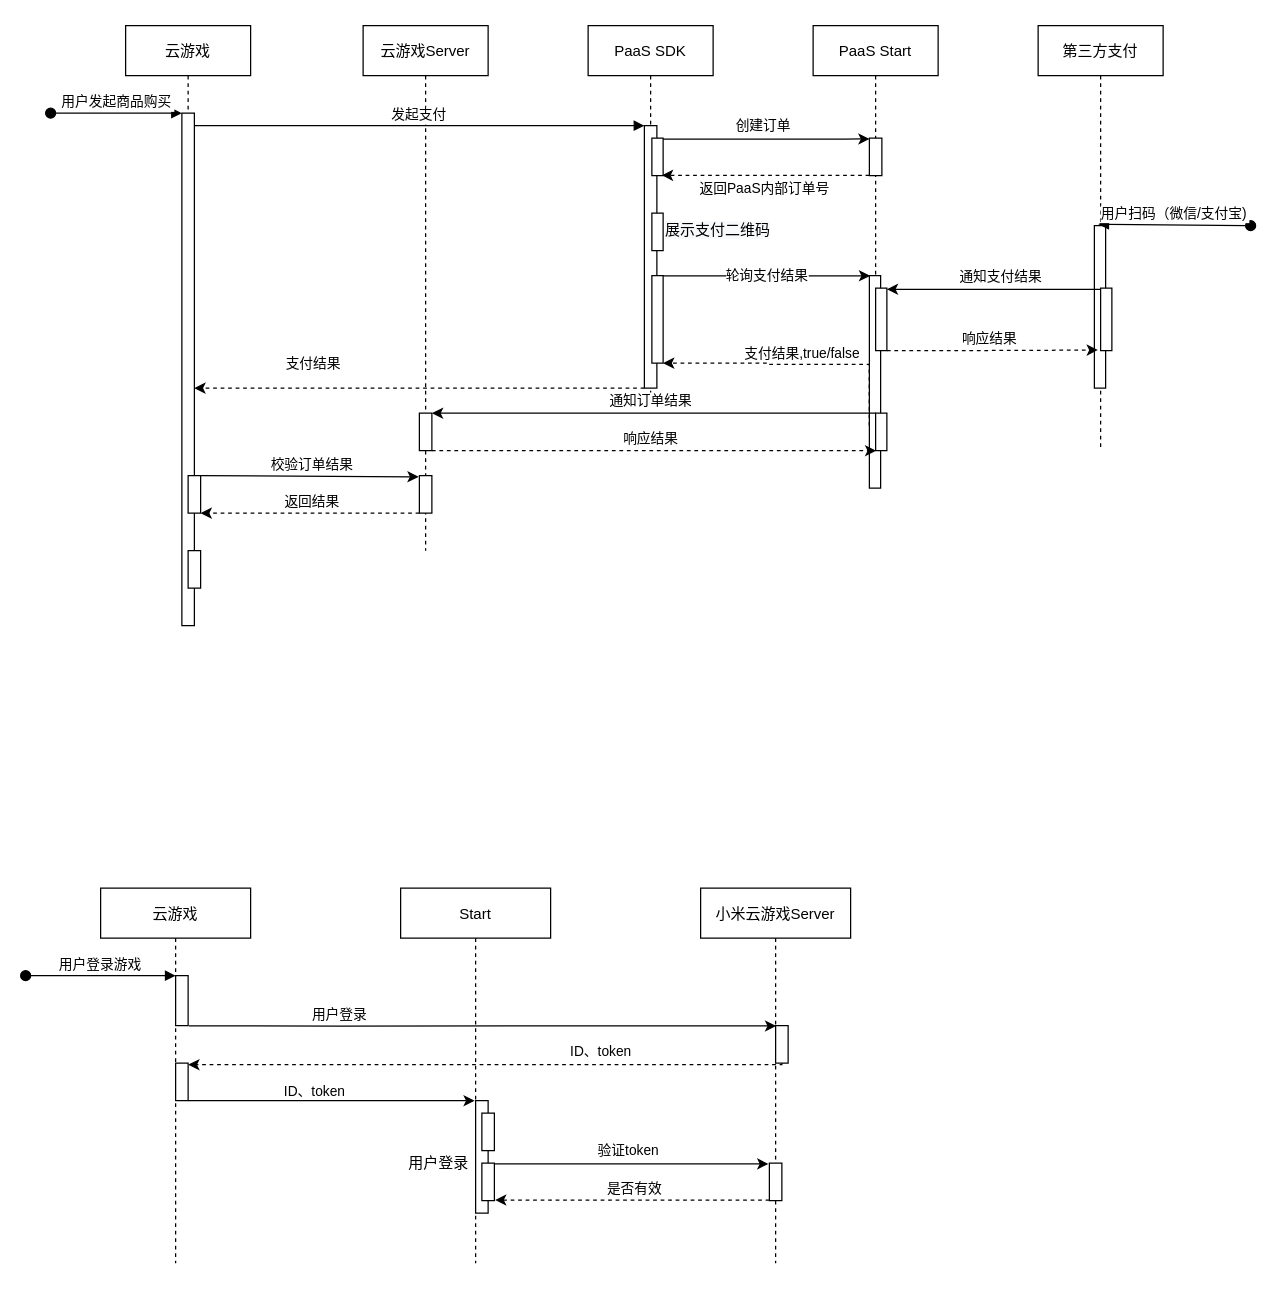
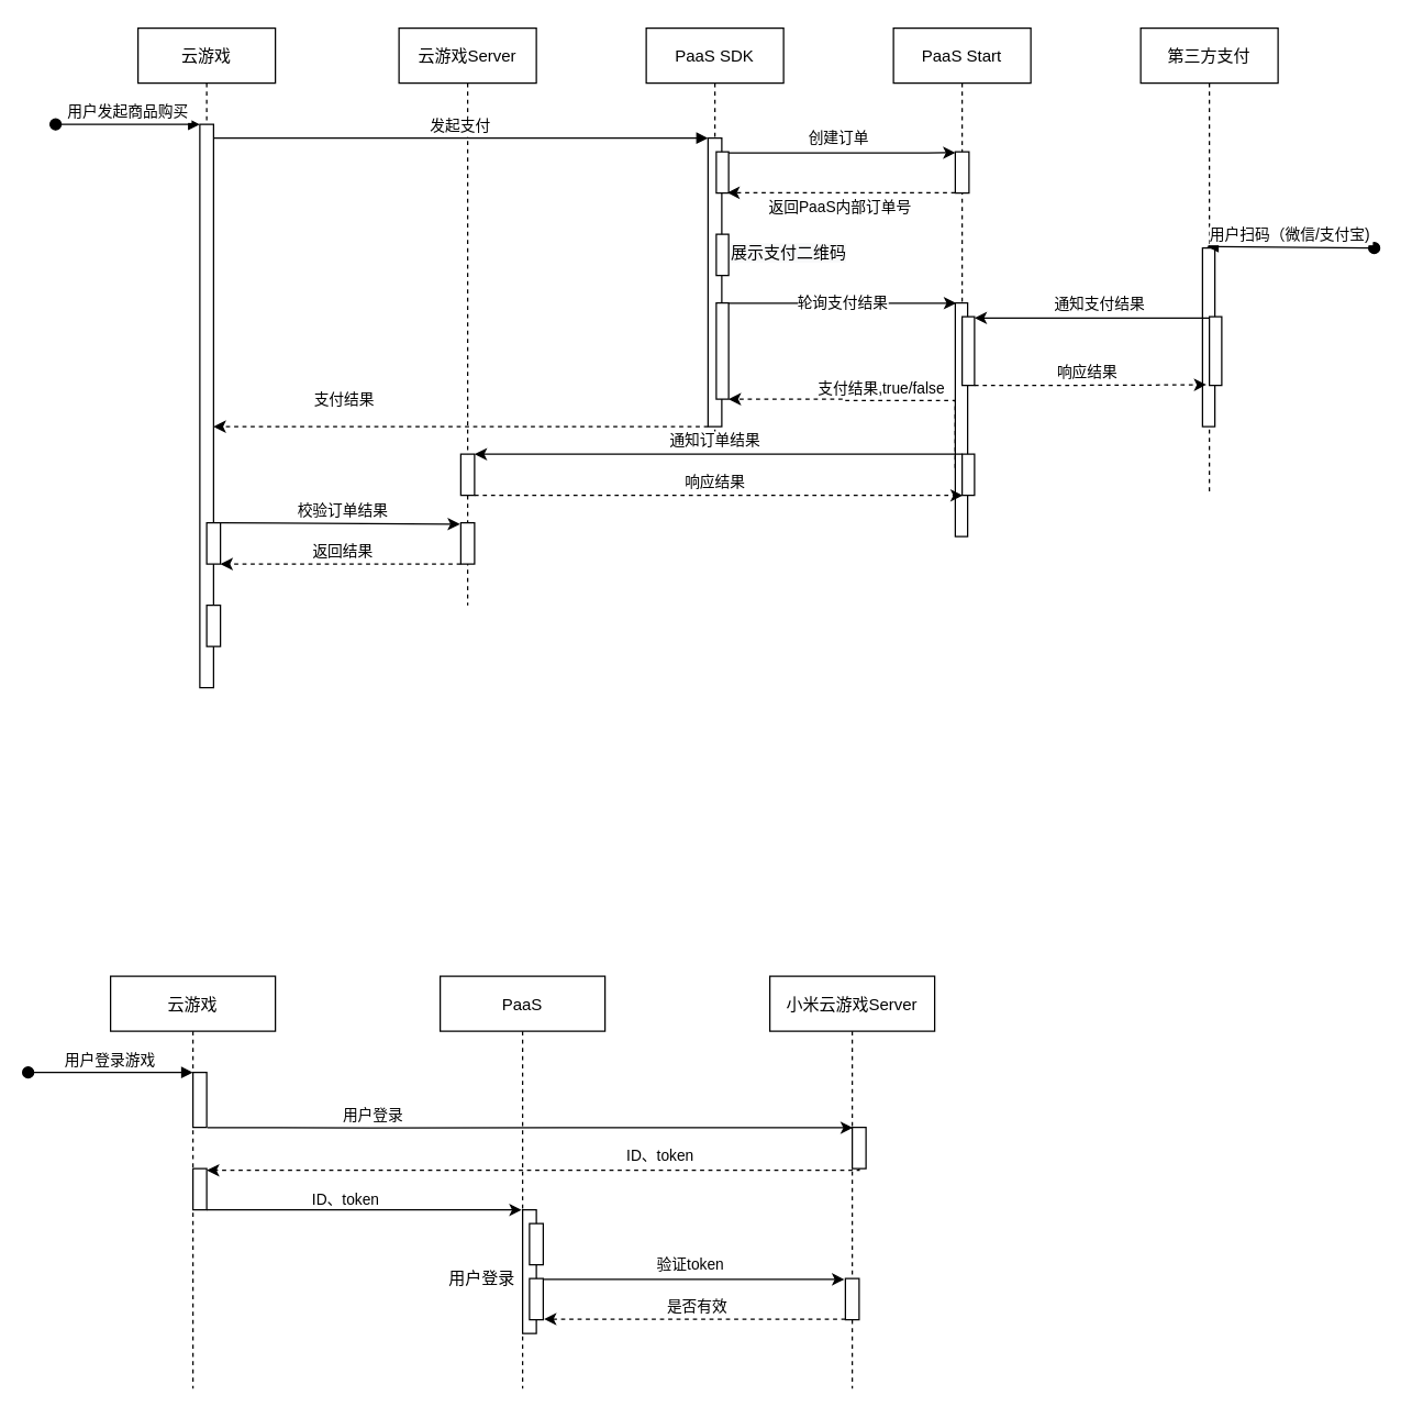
- <mxCell id="43" value="Start" style="shape=umlLifeline;perimeter=lifelinePerimeter;container=1;collapsible=0;recursiveResize=0;rounded=0;shadow=0;strokeWidth=1;" vertex="1" parent="1"><mxGeometry x="320" y="710" width="120" height="300" as="geometry" /></mxCell>
+ <mxCell id="43" value="PaaS" style="shape=umlLifeline;perimeter=lifelinePerimeter;container=1;collapsible=0;recursiveResize=0;rounded=0;shadow=0;strokeWidth=1;" vertex="1" parent="1"><mxGeometry x="320" y="710" width="120" height="300" as="geometry" /></mxCell>
